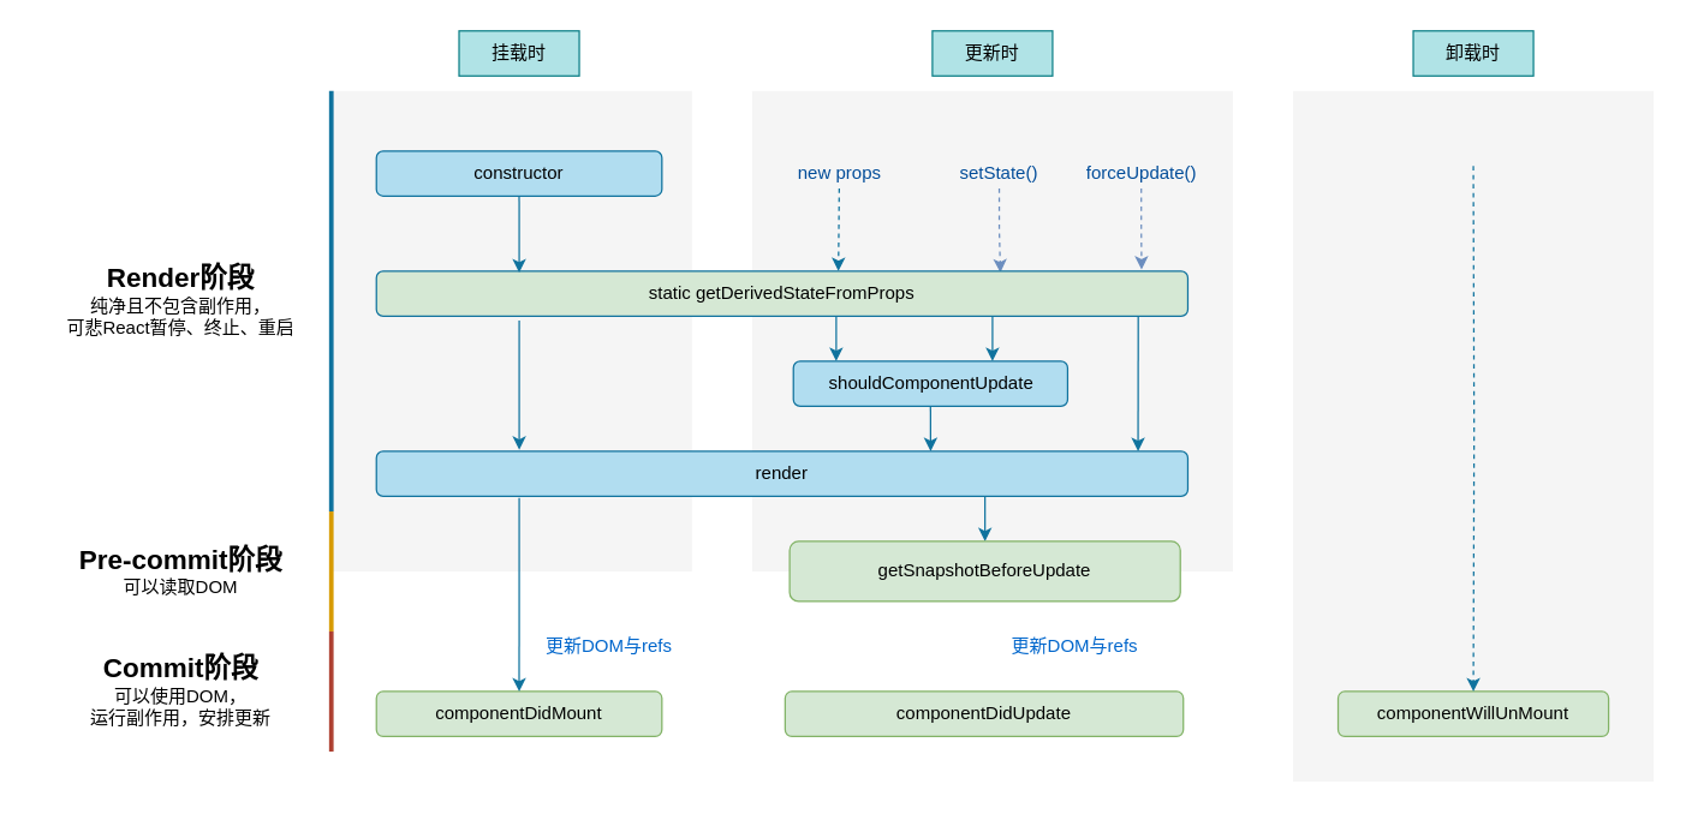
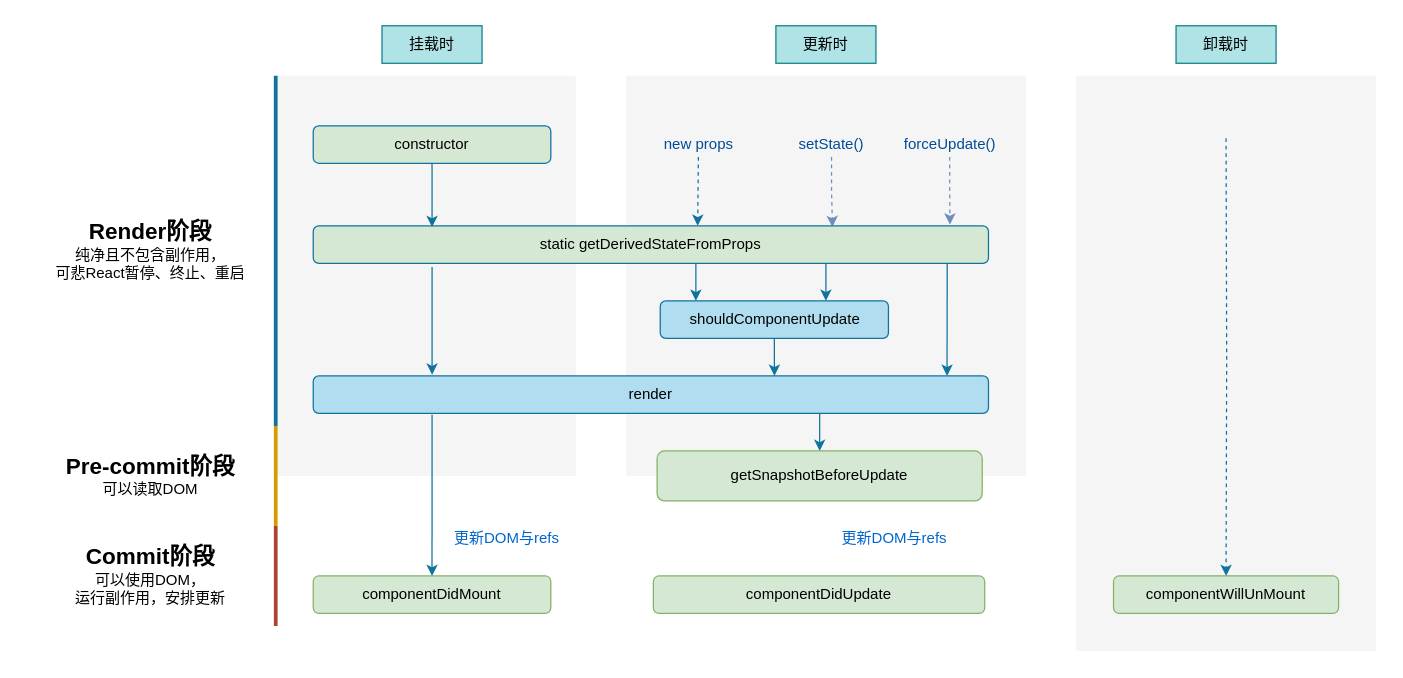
- <mxCell id="5" value="constructor" style="rounded=1;whiteSpace=wrap;html=1;fillColor=#b1ddf0;strokeColor=#10739e;" parent="1" vertex="1"><mxGeometry x="250" y="100" width="190" height="30" as="geometry" /></mxCell>
+ <mxCell id="5" value="constructor" style="rounded=1;whiteSpace=wrap;html=1;fillColor=#d5e8d4;strokeColor=#10739e;" parent="1" vertex="1"><mxGeometry x="250" y="100" width="190" height="30" as="geometry" /></mxCell>
